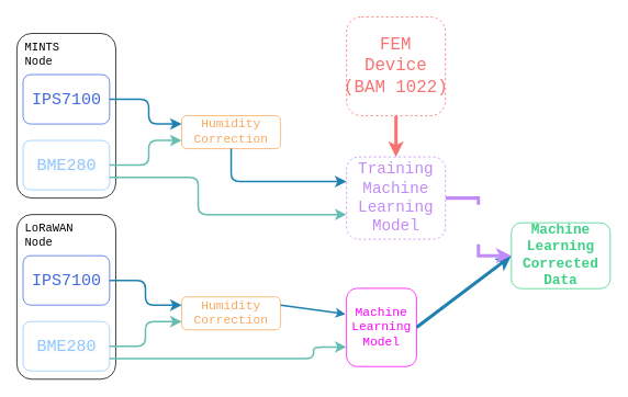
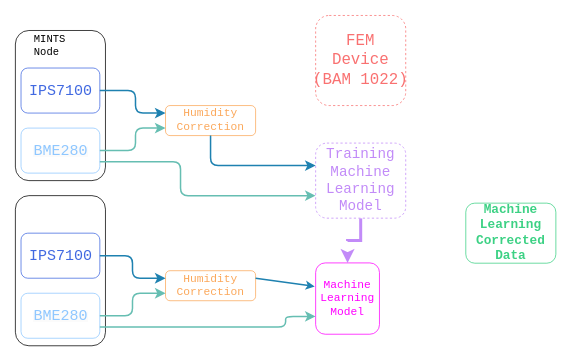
- <mxCell id="14" value="&lt;font face=&quot;Courier New&quot; style=&quot;font-size: 14px;&quot;&gt;MINTS Node&lt;/font&gt;" style="text;html=1;align=left;verticalAlign=middle;whiteSpace=wrap;rounded=0;" parent="1" vertex="1"><mxGeometry x="27.5" y="50" width="85" height="30" as="geometry" /></mxCell>
+ <mxCell id="14" value="&lt;font face=&quot;Courier New&quot; style=&quot;font-size: 14px;&quot;&gt;MINTS Node&lt;/font&gt;" style="text;html=1;align=left;verticalAlign=middle;whiteSpace=wrap;rounded=0;" parent="1" vertex="1"><mxGeometry x="42.5" y="45" width="85" height="30" as="geometry" /></mxCell>
- <mxCell id="17" value="" style="edgeStyle=orthogonalEdgeStyle;rounded=0;orthogonalLoop=1;jettySize=auto;html=1;strokeColor=#f97171;strokeWidth=4;" parent="1" source="18" target="27" edge="1"><mxGeometry relative="1" as="geometry"><Array as="points"><mxPoint x="480" y="150" /><mxPoint x="480" y="150" /></Array></mxGeometry></mxCell>
- <mxCell id="26" value="" style="edgeStyle=orthogonalEdgeStyle;rounded=0;orthogonalLoop=1;jettySize=auto;html=1;dashed=1;dashPattern=12 12;strokeWidth=4;fillColor=#6a00ff;strokeColor=#C28BF8;" parent="1" source="27" target="9" edge="1"><mxGeometry relative="1" as="geometry" /></mxCell>
+ <mxCell id="26" value="" style="edgeStyle=orthogonalEdgeStyle;rounded=0;orthogonalLoop=1;jettySize=auto;html=1;dashed=1;dashPattern=12 12;strokeWidth=4;fillColor=#6a00ff;strokeColor=#C28BF8;" parent="1" source="27" target="16" edge="1"><mxGeometry relative="1" as="geometry" /></mxCell>
- <mxCell id="6" value="&lt;font face=&quot;Courier New&quot; style=&quot;font-size: 14px;&quot;&gt;LoRaWAN Node&lt;/font&gt;" style="text;html=1;align=left;verticalAlign=middle;whiteSpace=wrap;rounded=0;" parent="1" vertex="1"><mxGeometry x="27.5" y="270" width="80" height="30" as="geometry" /></mxCell>
- <mxCell id="22" value="" style="endArrow=classic;html=1;rounded=0;entryX=0;entryY=0.5;entryDx=0;entryDy=0;exitX=1;exitY=0.5;exitDx=0;exitDy=0;fillColor=#1ba1e2;strokeColor=#1e81b0;strokeWidth=4;" parent="1" source="16" target="9" edge="1"><mxGeometry width="50" height="50" relative="1" as="geometry"><mxPoint x="540" y="390" as="sourcePoint" /><mxPoint x="610" y="390" as="targetPoint" /></mxGeometry></mxCell>
